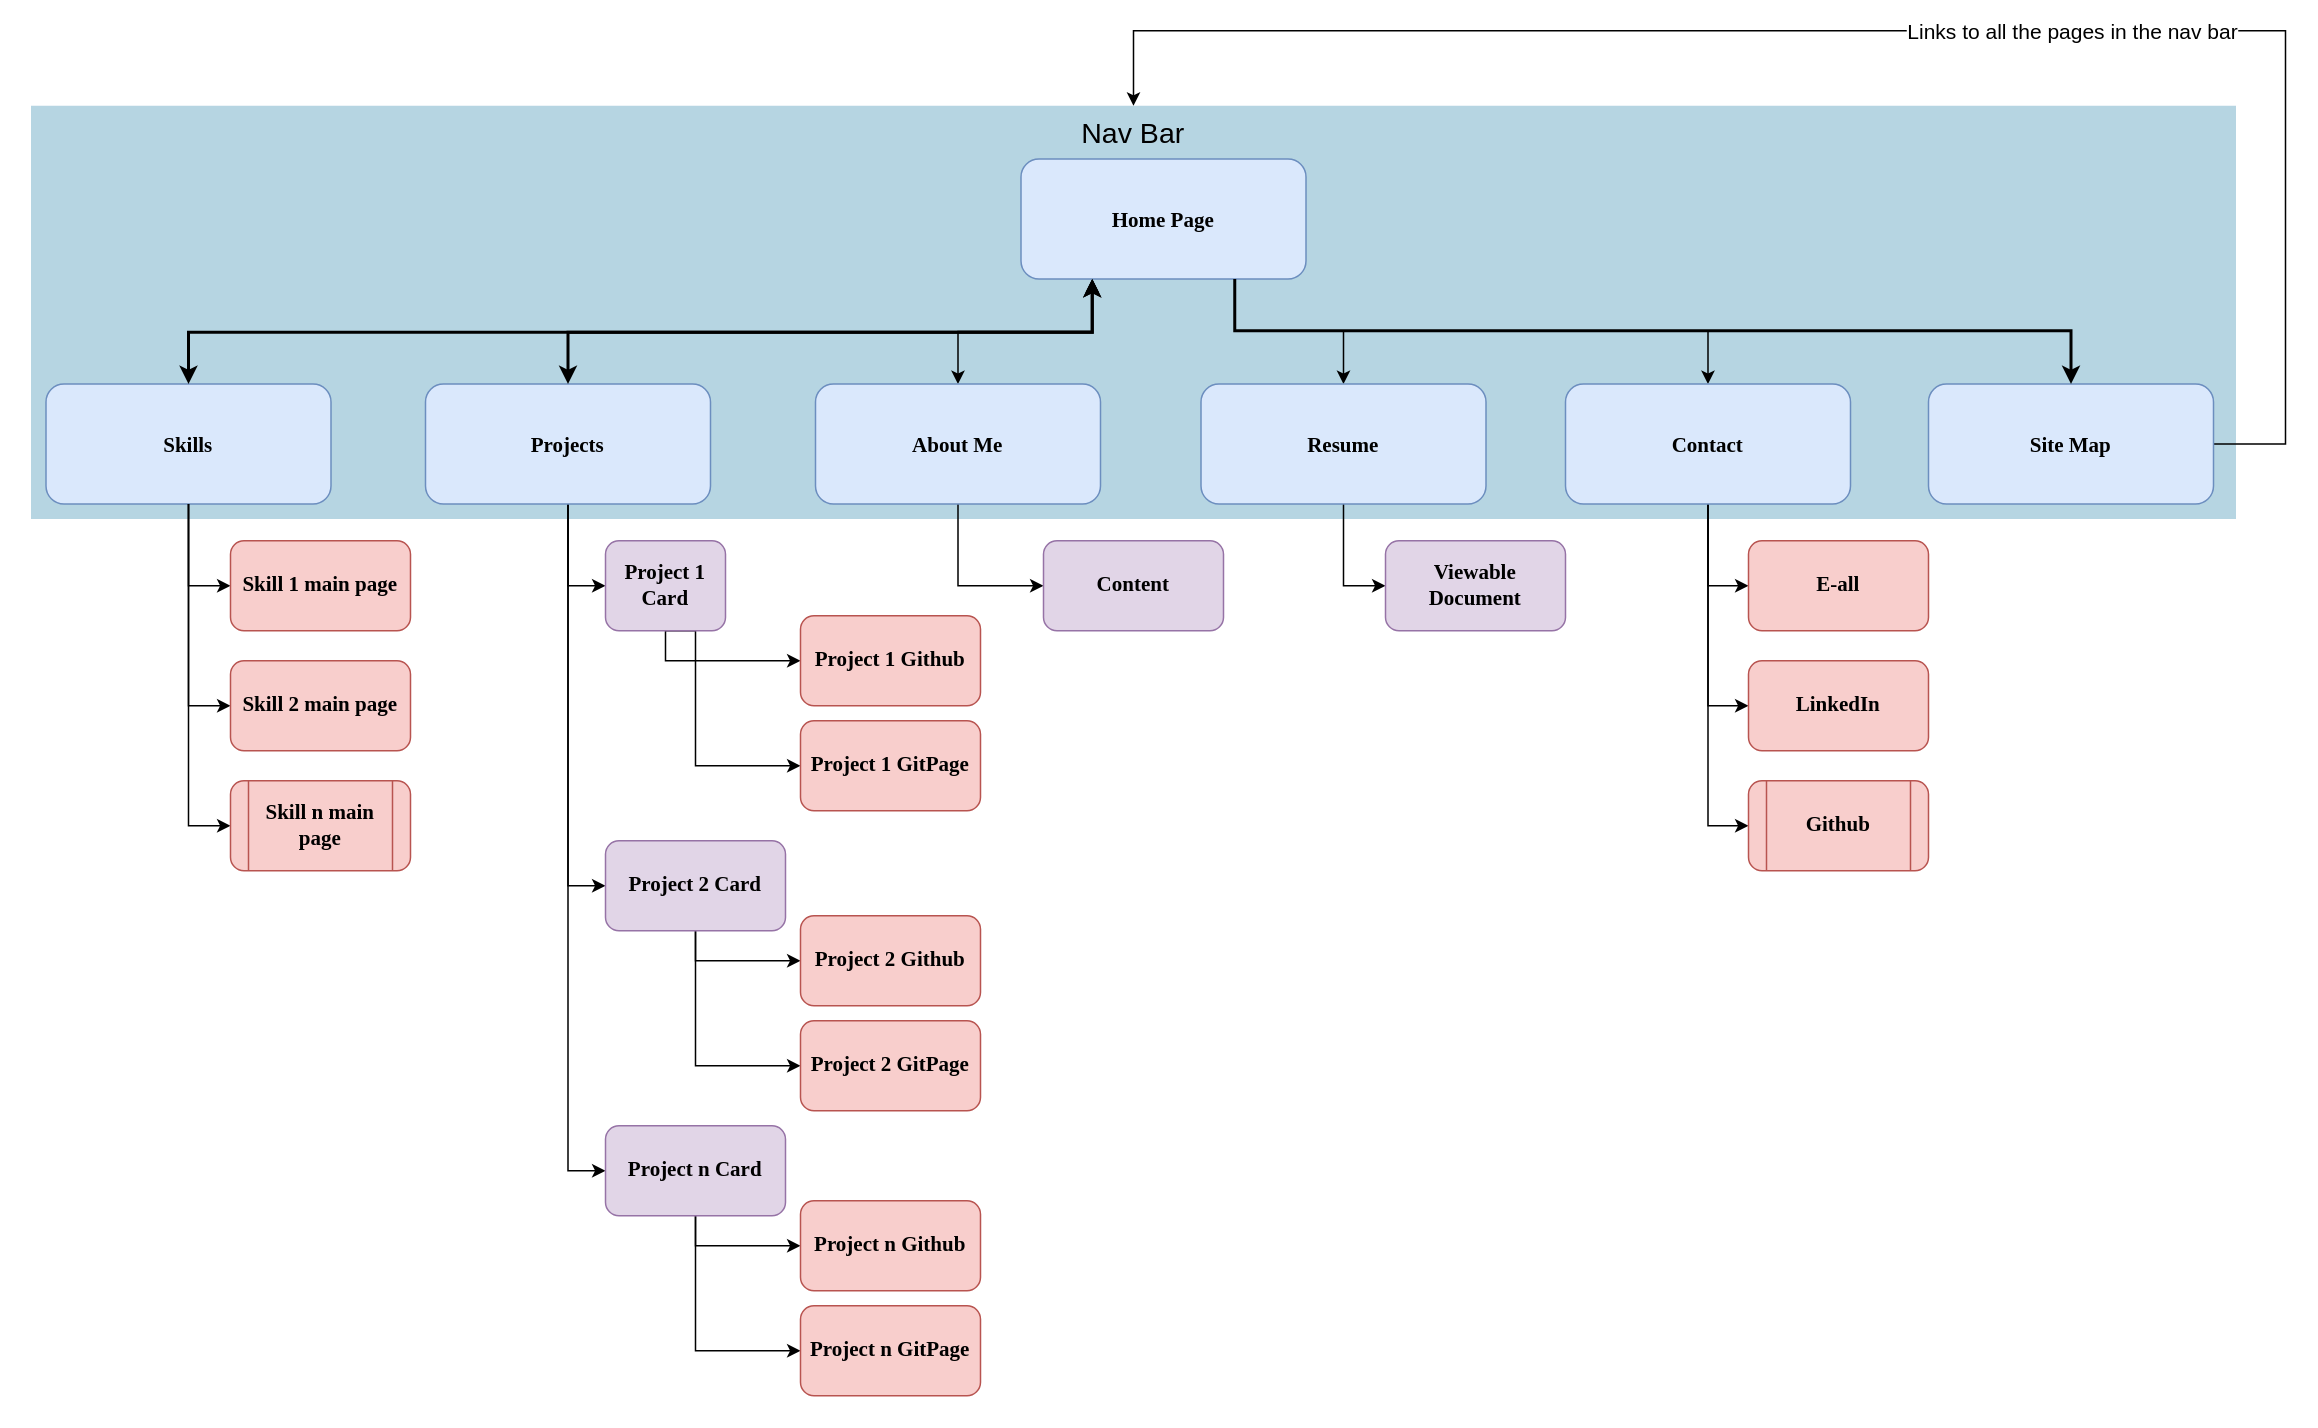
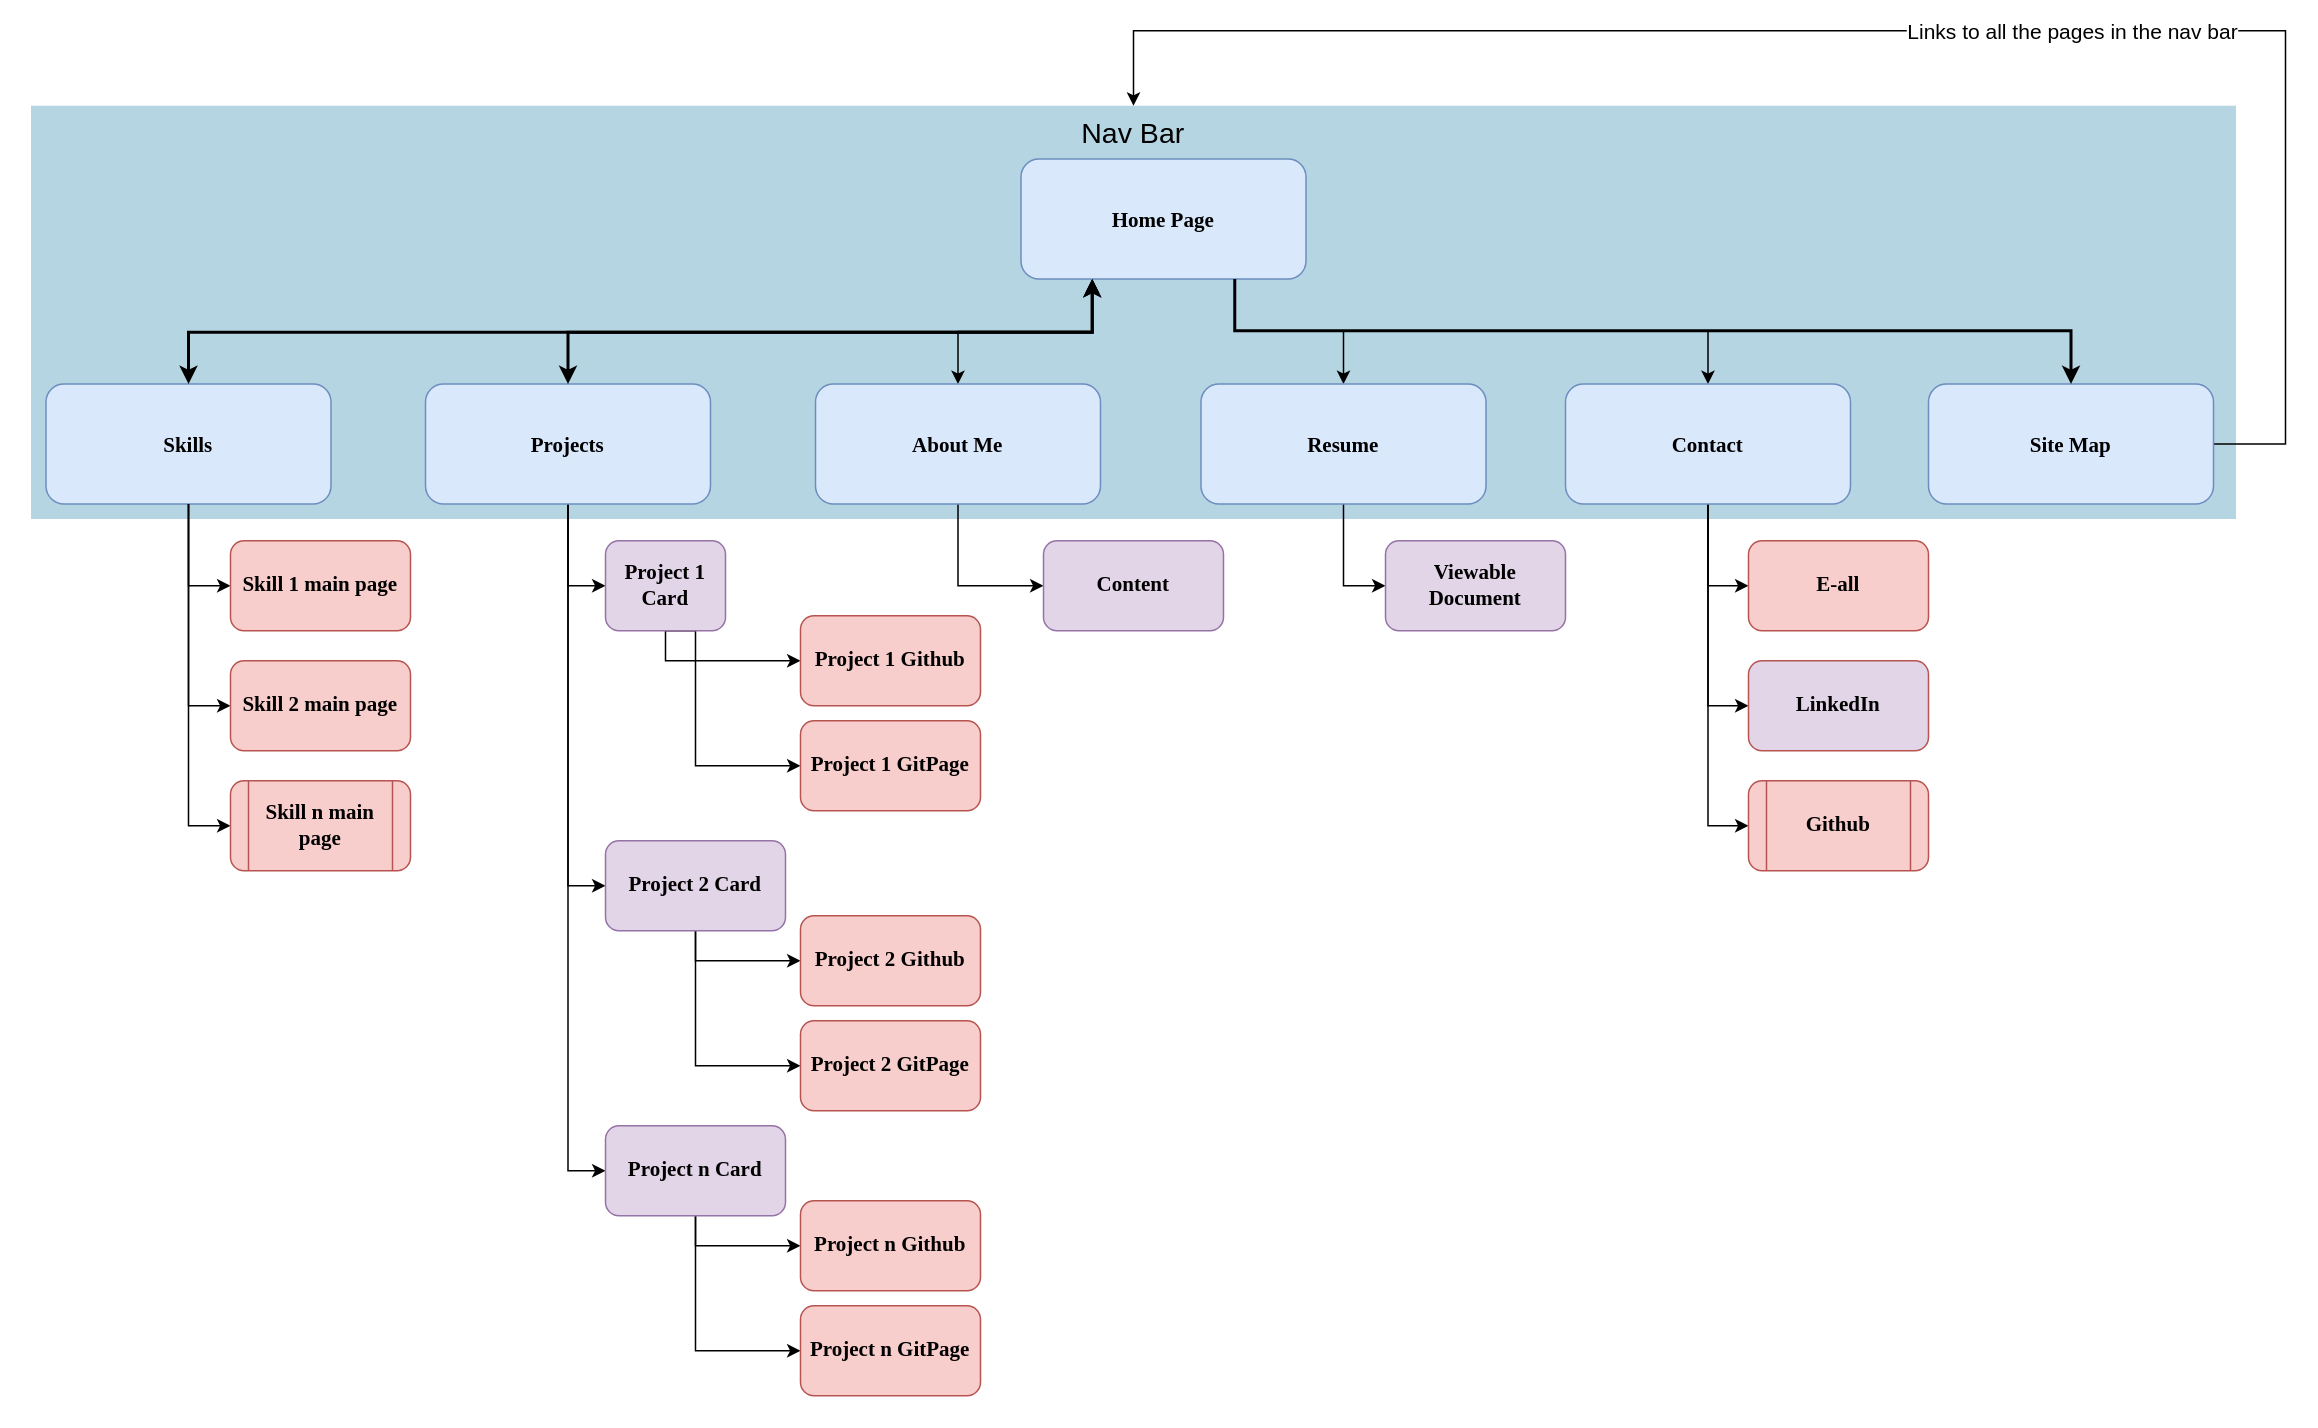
- <mxCell id="27" value="LinkedIn" style="whiteSpace=wrap;html=1;fontSize=14;fontFamily=Tahoma;fillColor=#f8cecc;strokeColor=#b85450;rounded=1;fontStyle=1;" vertex="1" parent="1"><mxGeometry x="1165" y="440" width="120" height="60" as="geometry" /></mxCell>
+ <mxCell id="27" value="LinkedIn" style="whiteSpace=wrap;html=1;fontSize=14;fontFamily=Tahoma;fillColor=#e1d5e7;strokeColor=#b85450;rounded=1;fontStyle=1;" vertex="1" parent="1"><mxGeometry x="1165" y="440" width="120" height="60" as="geometry" /></mxCell>
